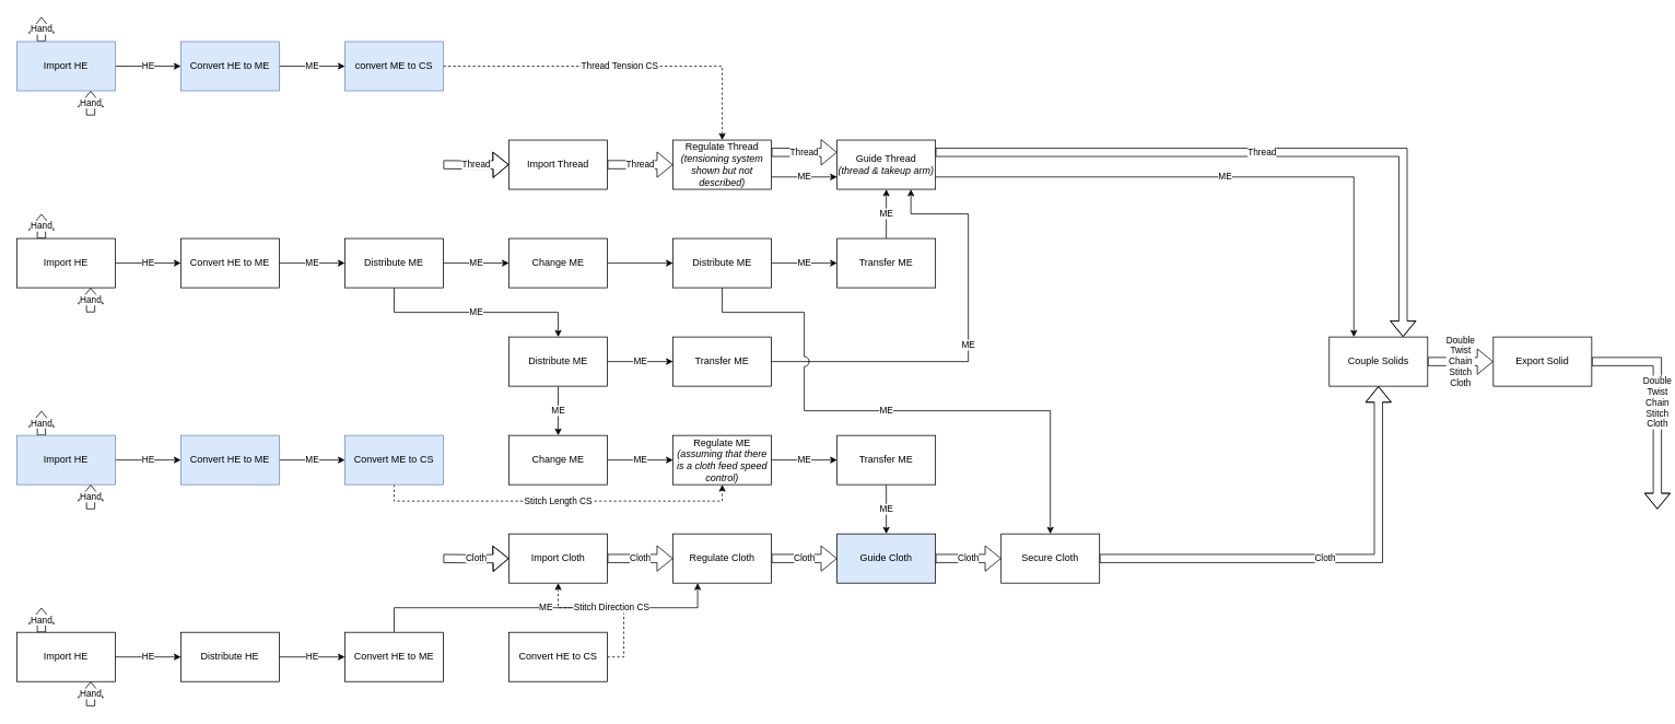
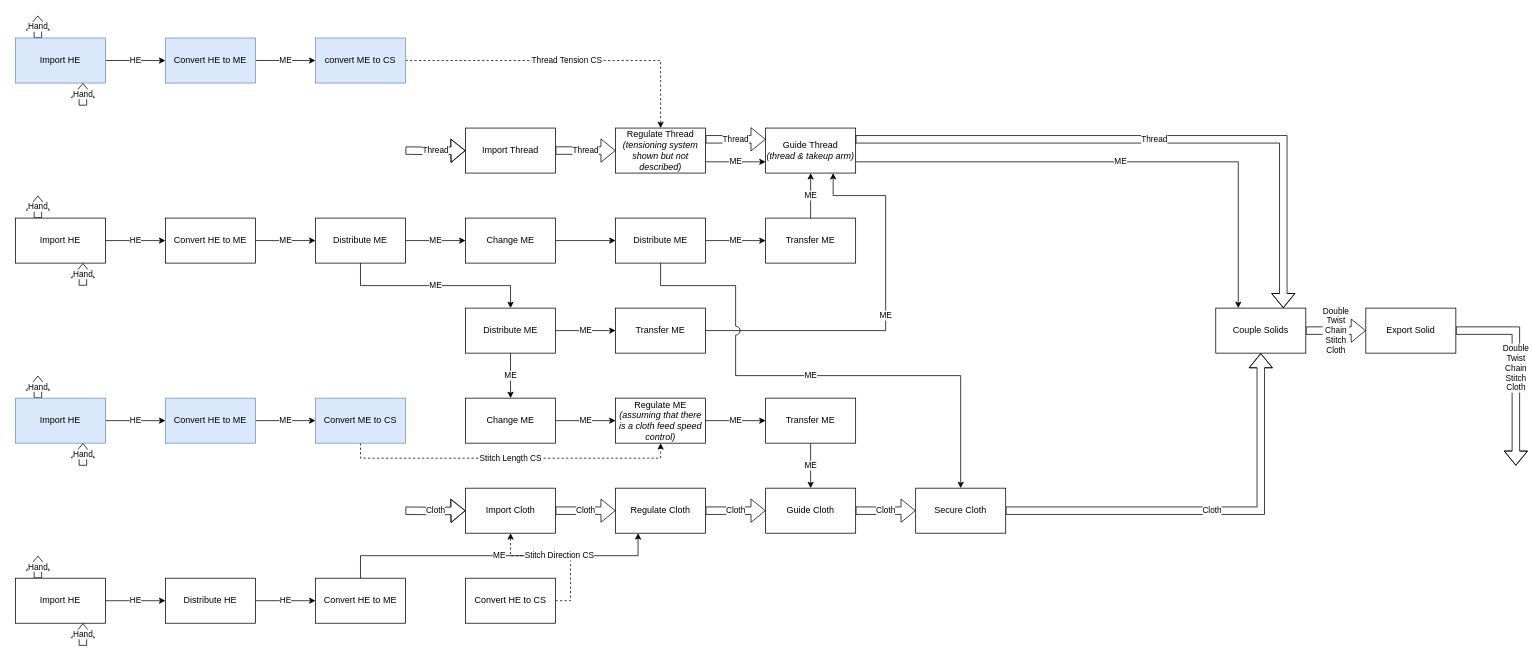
- <mxCell id="39" value="Guide Cloth" style="rounded=0;whiteSpace=wrap;html=1;fillColor=#dae8fc;" parent="1" vertex="1"><mxGeometry x="1020" y="650" width="120" height="60" as="geometry" /></mxCell>
+ <mxCell id="39" value="Guide Cloth" style="rounded=0;whiteSpace=wrap;html=1;" parent="1" vertex="1"><mxGeometry x="1020" y="650" width="120" height="60" as="geometry" /></mxCell>
